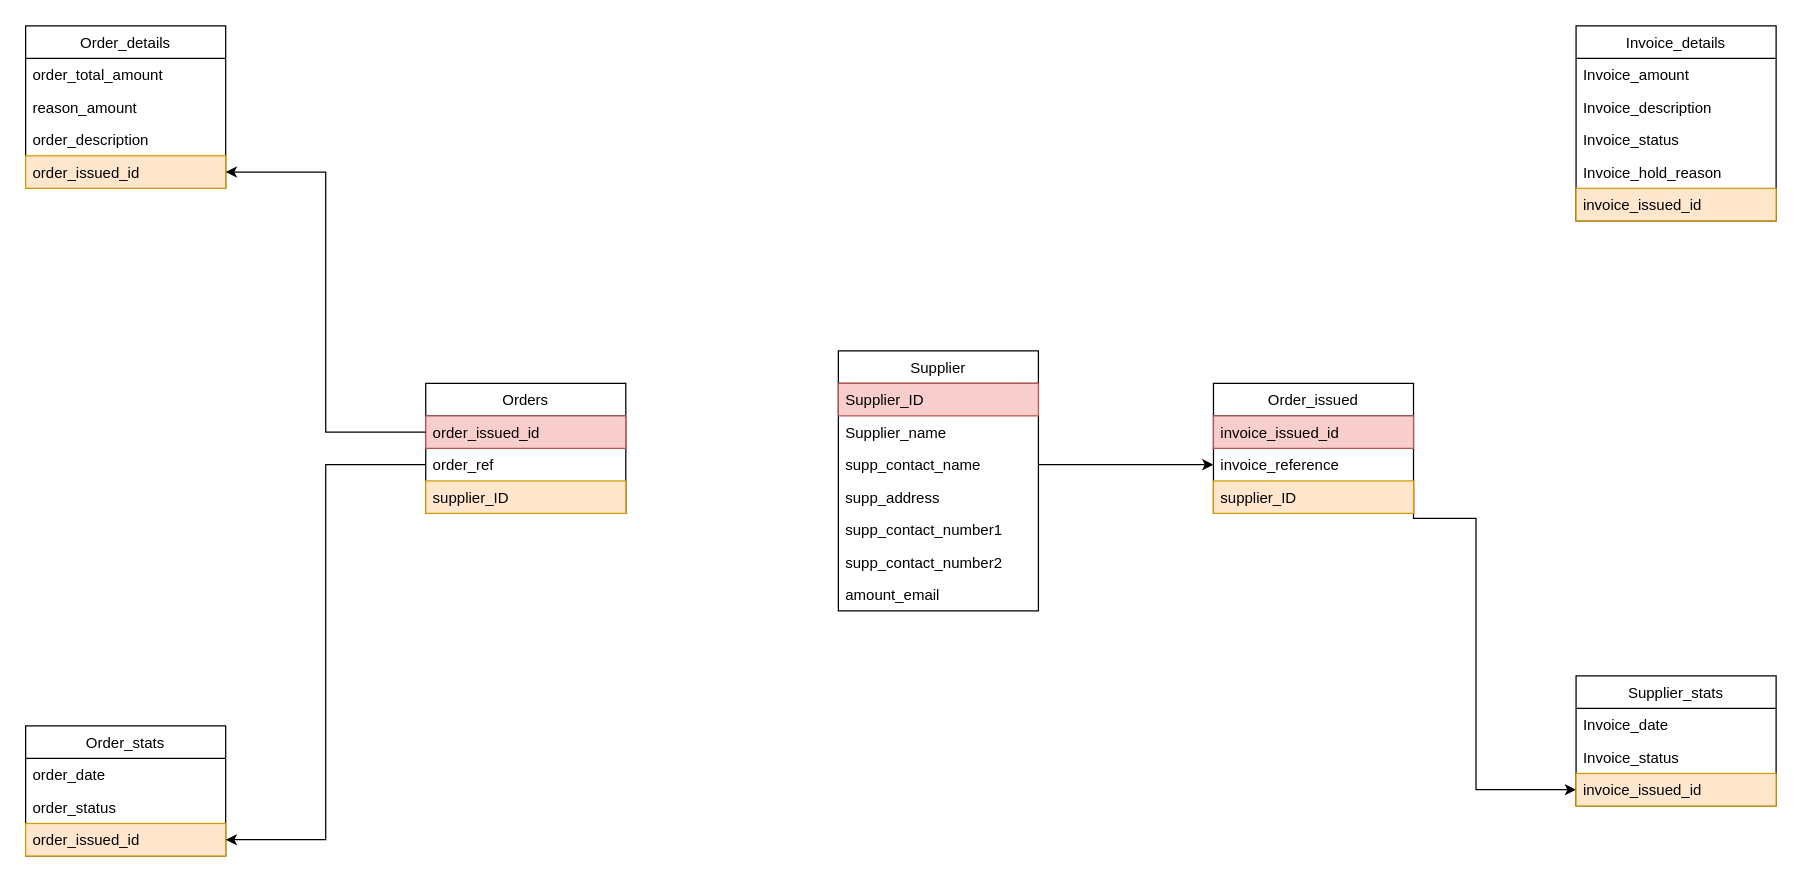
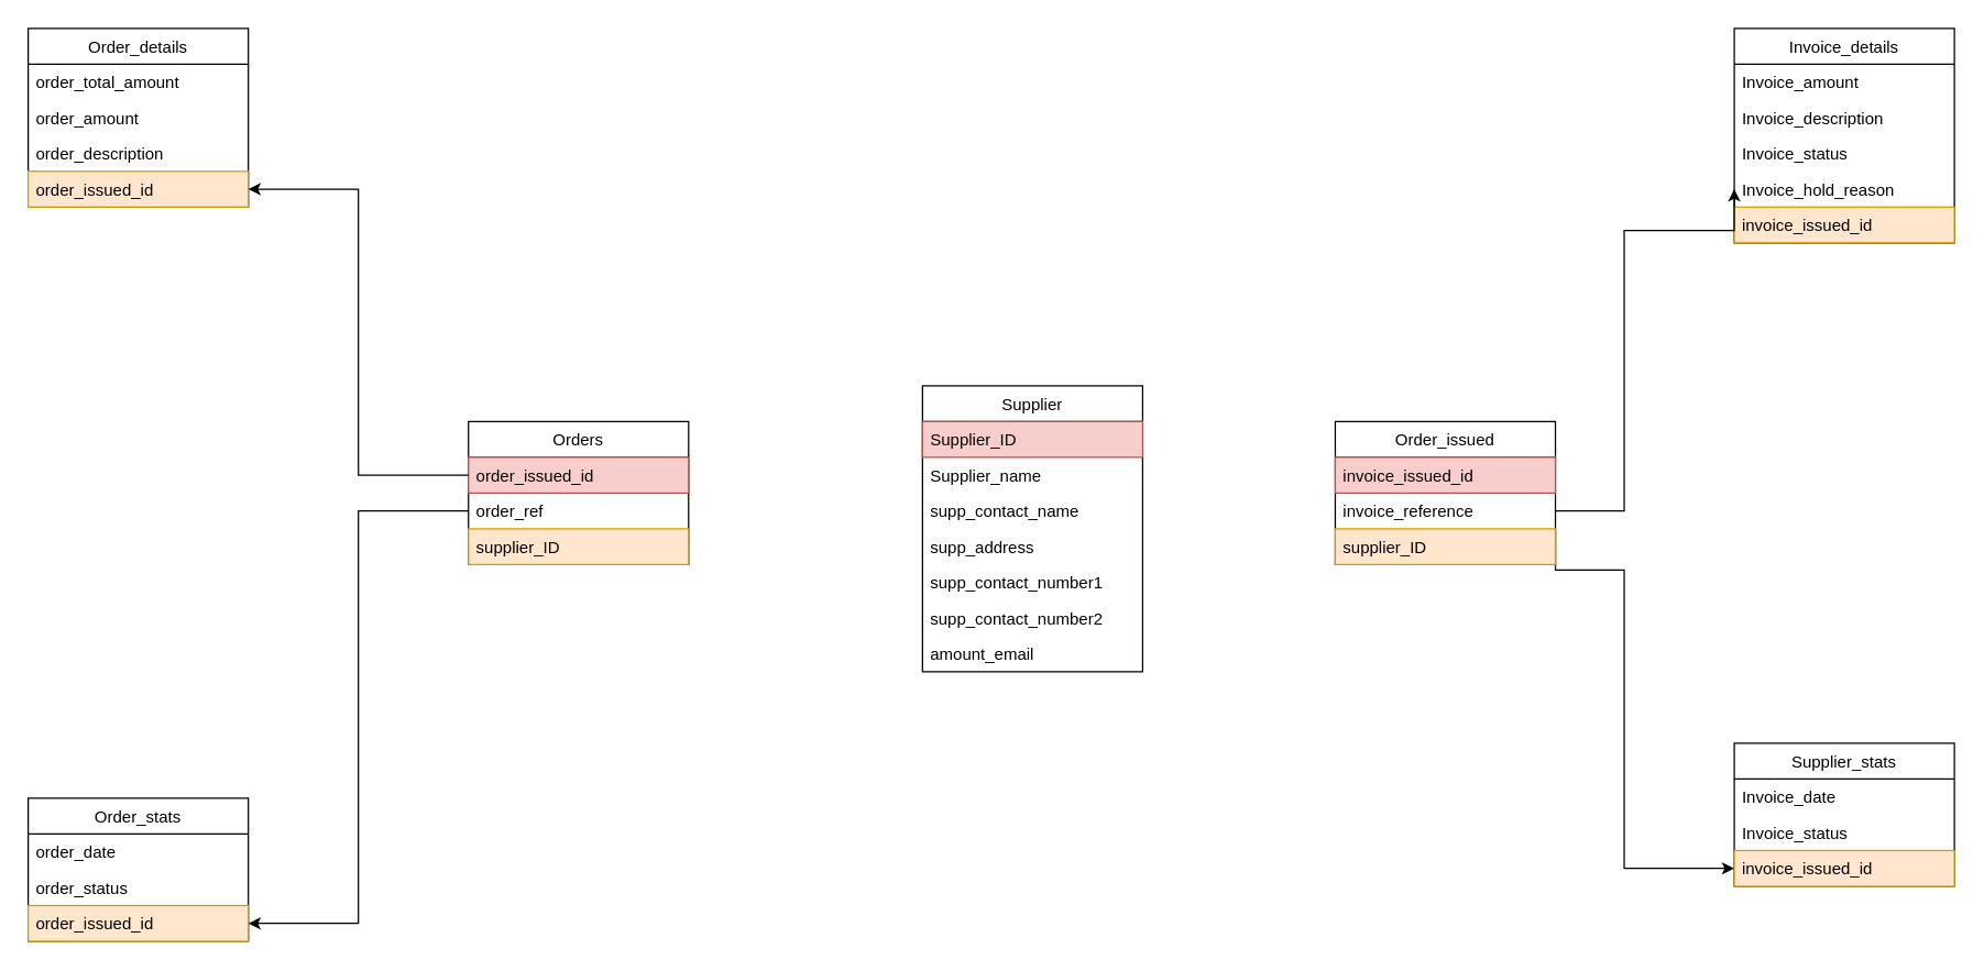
- <mxCell id="4" value="reason_amount" style="text;align=left;verticalAlign=top;spacingLeft=4;spacingRight=2;overflow=hidden;rotatable=0;points=[[0,0.5],[1,0.5]];portConstraint=eastwest;rounded=0;shadow=0;spacing=2;" vertex="1" parent="2"><mxGeometry y="52" width="160" height="26" as="geometry" /></mxCell>
+ <mxCell id="4" value="order_amount" style="text;align=left;verticalAlign=top;spacingLeft=4;spacingRight=2;overflow=hidden;rotatable=0;points=[[0,0.5],[1,0.5]];portConstraint=eastwest;rounded=0;shadow=0;spacing=2;" vertex="1" parent="2"><mxGeometry y="52" width="160" height="26" as="geometry" /></mxCell>
+ <mxCell id="41" style="edgeStyle=orthogonalEdgeStyle;rounded=0;orthogonalLoop=1;jettySize=auto;html=1;exitX=1;exitY=0.5;exitDx=0;exitDy=0;entryX=0;entryY=0.75;entryDx=0;entryDy=0;fontSize=12;" edge="1" parent="1" source="26" target="32"><mxGeometry relative="1" as="geometry"><Array as="points"><mxPoint x="1180" y="371" /><mxPoint x="1180" y="167" /></Array></mxGeometry></mxCell>
- <mxCell id="38" style="edgeStyle=orthogonalEdgeStyle;rounded=0;orthogonalLoop=1;jettySize=auto;html=1;exitX=1;exitY=0.5;exitDx=0;exitDy=0;fontSize=12;entryX=0;entryY=0.5;entryDx=0;entryDy=0;" edge="1" parent="1" source="14" target="26"><mxGeometry relative="1" as="geometry"><mxPoint x="940" y="370" as="targetPoint" /></mxGeometry></mxCell>
